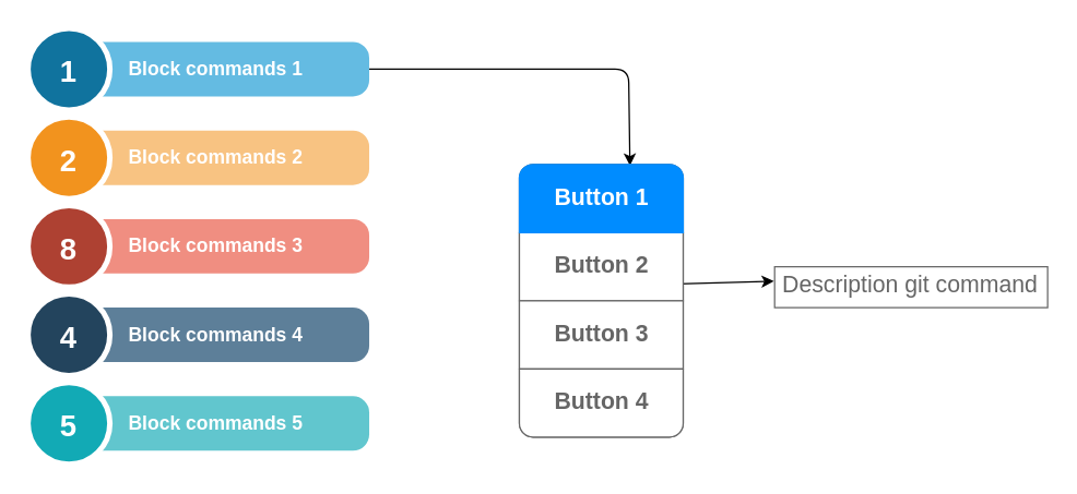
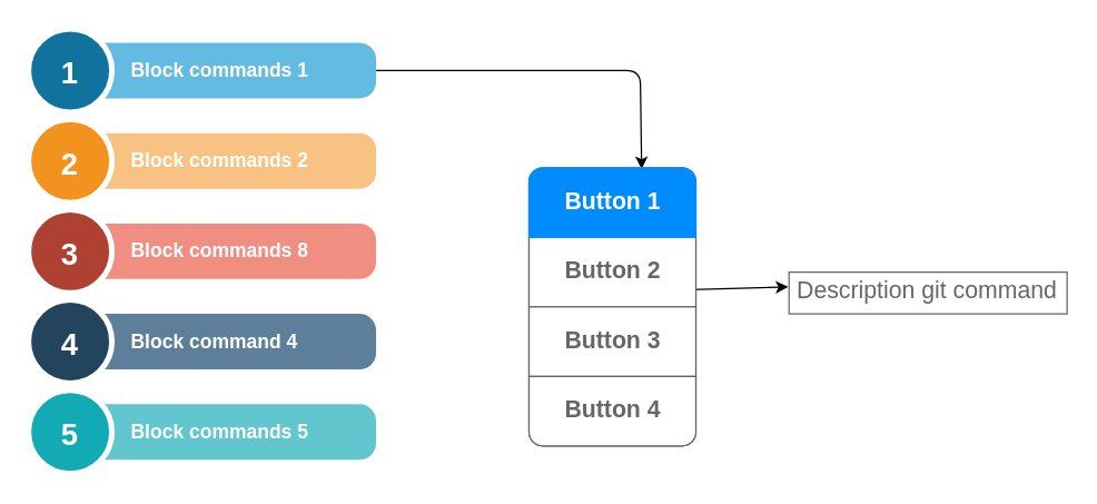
- <mxCell id="14" value="Block commands 3" style="shape=rect;rounded=1;whiteSpace=wrap;html=1;shadow=0;strokeColor=none;fillColor=#F08E81;arcSize=30;fontSize=14;spacingLeft=42;fontStyle=1;fontColor=#FFFFFF;align=left;" parent="1" vertex="1"><mxGeometry x="50" y="160" width="220" height="40" as="geometry" /></mxCell>
+ <mxCell id="14" value="Block commands 8" style="shape=rect;rounded=1;whiteSpace=wrap;html=1;shadow=0;strokeColor=none;fillColor=#F08E81;arcSize=30;fontSize=14;spacingLeft=42;fontStyle=1;fontColor=#FFFFFF;align=left;" parent="1" vertex="1"><mxGeometry x="50" y="160" width="220" height="40" as="geometry" /></mxCell>
- <mxCell id="15" value="8" style="shape=ellipse;perimeter=ellipsePerimeter;fontSize=22;fontStyle=1;shadow=0;strokeColor=#ffffff;fillColor=#AE4132;strokeWidth=4;fontColor=#ffffff;align=center;" parent="1" vertex="1"><mxGeometry x="20" y="150" width="60" height="60" as="geometry" /></mxCell>
+ <mxCell id="15" value="3" style="shape=ellipse;perimeter=ellipsePerimeter;fontSize=22;fontStyle=1;shadow=0;strokeColor=#ffffff;fillColor=#AE4132;strokeWidth=4;fontColor=#ffffff;align=center;" parent="1" vertex="1"><mxGeometry x="20" y="150" width="60" height="60" as="geometry" /></mxCell>
- <mxCell id="16" value="Block commands 4" style="shape=rect;rounded=1;whiteSpace=wrap;html=1;shadow=0;strokeColor=none;fillColor=#5D7F99;arcSize=30;fontSize=14;spacingLeft=42;fontStyle=1;fontColor=#FFFFFF;align=left;" parent="1" vertex="1"><mxGeometry x="50" y="225" width="220" height="40" as="geometry" /></mxCell>
+ <mxCell id="16" value="Block command 4" style="shape=rect;rounded=1;whiteSpace=wrap;html=1;shadow=0;strokeColor=none;fillColor=#5D7F99;arcSize=30;fontSize=14;spacingLeft=42;fontStyle=1;fontColor=#FFFFFF;align=left;" parent="1" vertex="1"><mxGeometry x="50" y="225" width="220" height="40" as="geometry" /></mxCell>
